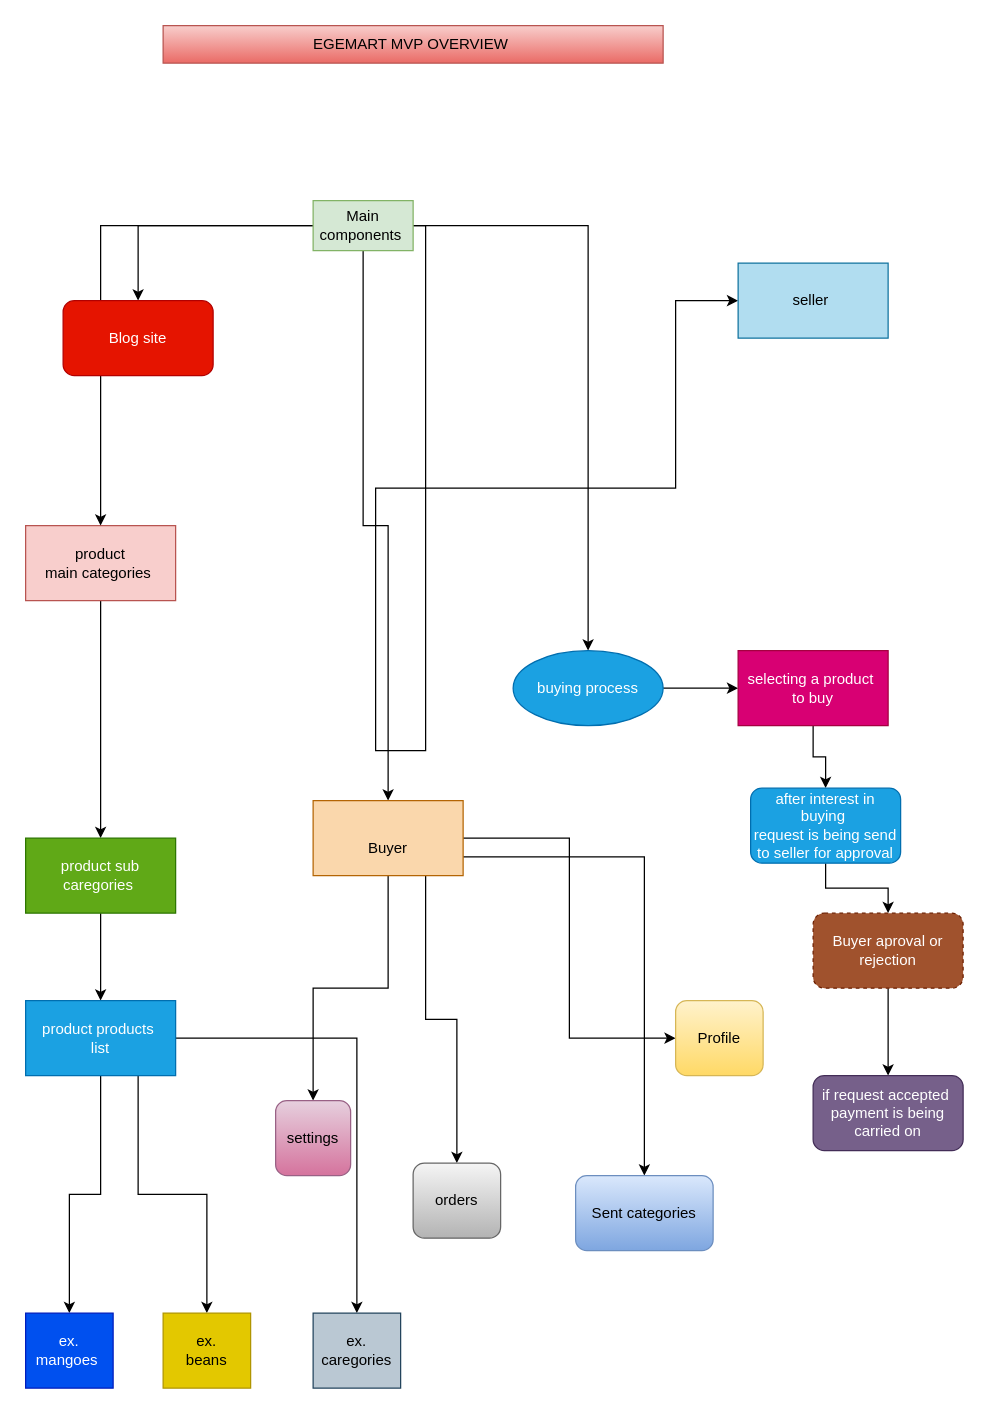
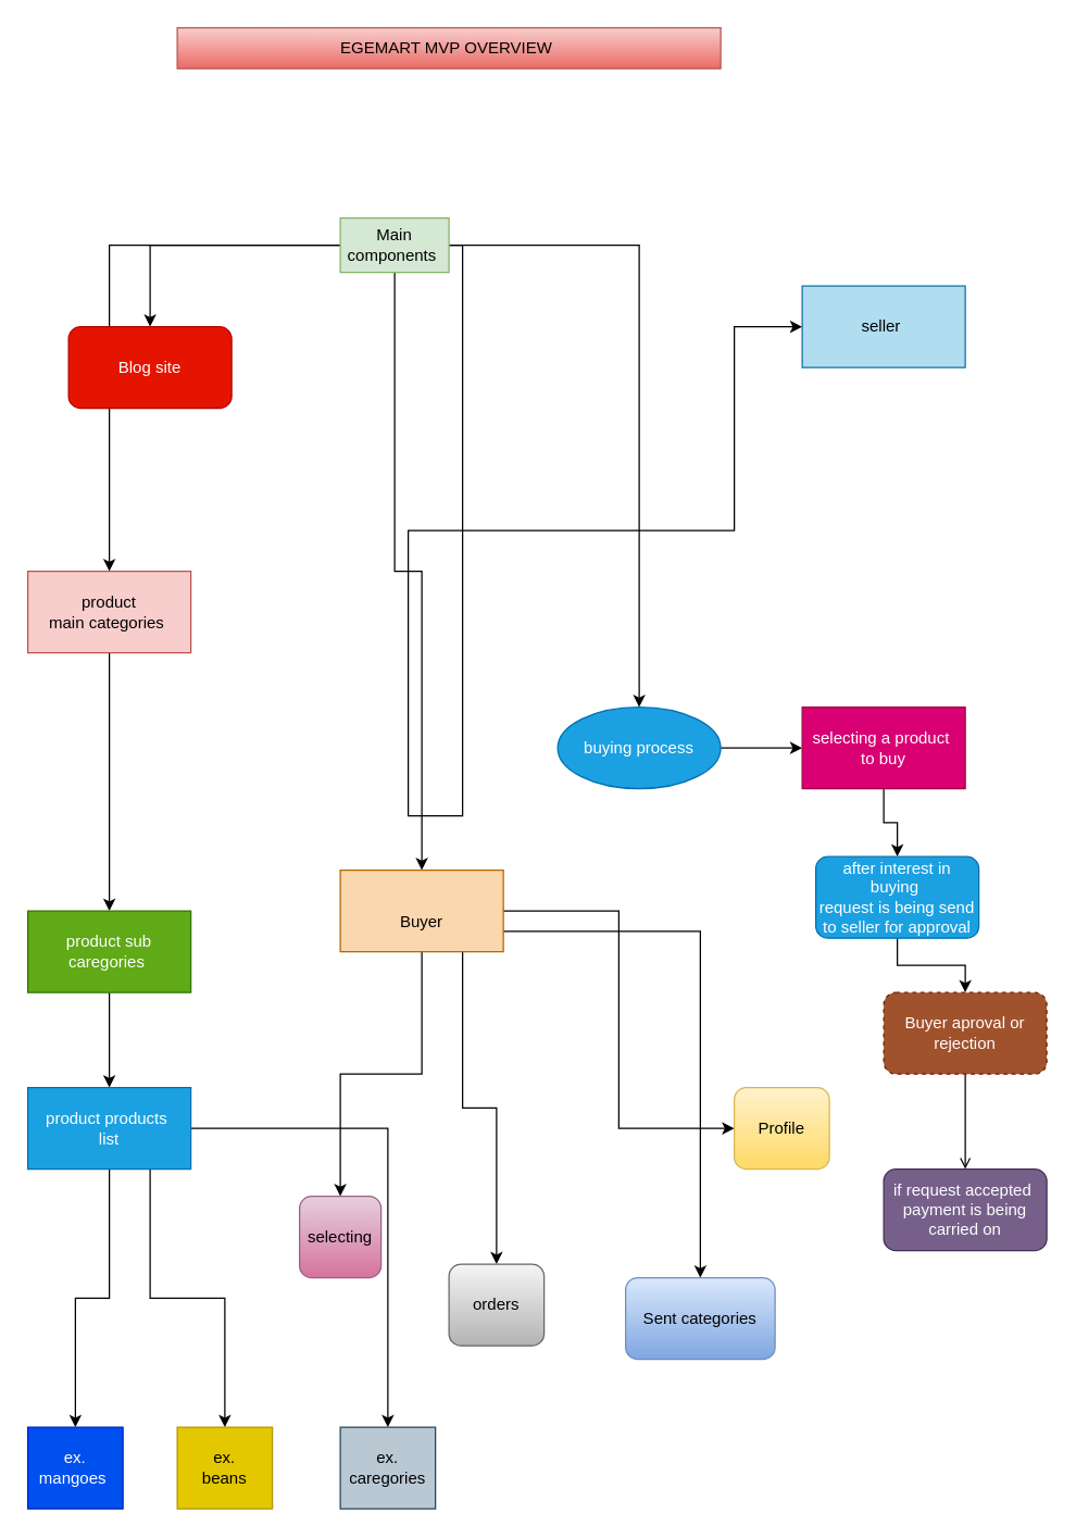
- <mxCell id="35" style="edgeStyle=orthogonalEdgeStyle;rounded=0;orthogonalLoop=1;jettySize=auto;html=1;exitX=0.5;exitY=1;exitDx=0;exitDy=0;" edge="1" parent="1" source="36" target="37"><mxGeometry relative="1" as="geometry" /></mxCell>
+ <mxCell id="35" style="edgeStyle=orthogonalEdgeStyle;rounded=0;orthogonalLoop=1;jettySize=auto;html=1;exitX=0.5;exitY=1;exitDx=0;exitDy=0;endArrow=open;" edge="1" parent="1" source="36" target="37"><mxGeometry relative="1" as="geometry" /></mxCell>
- <mxCell id="25" value="settings" style="rounded=1;whiteSpace=wrap;html=1;fillColor=#e6d0de;gradientColor=#d5739d;strokeColor=#996185;" vertex="1" parent="1"><mxGeometry x="220" y="880" width="60" height="60" as="geometry" /></mxCell>
+ <mxCell id="25" value="selecting" style="rounded=1;whiteSpace=wrap;html=1;fillColor=#e6d0de;gradientColor=#d5739d;strokeColor=#996185;" vertex="1" parent="1"><mxGeometry x="220" y="880" width="60" height="60" as="geometry" /></mxCell>
